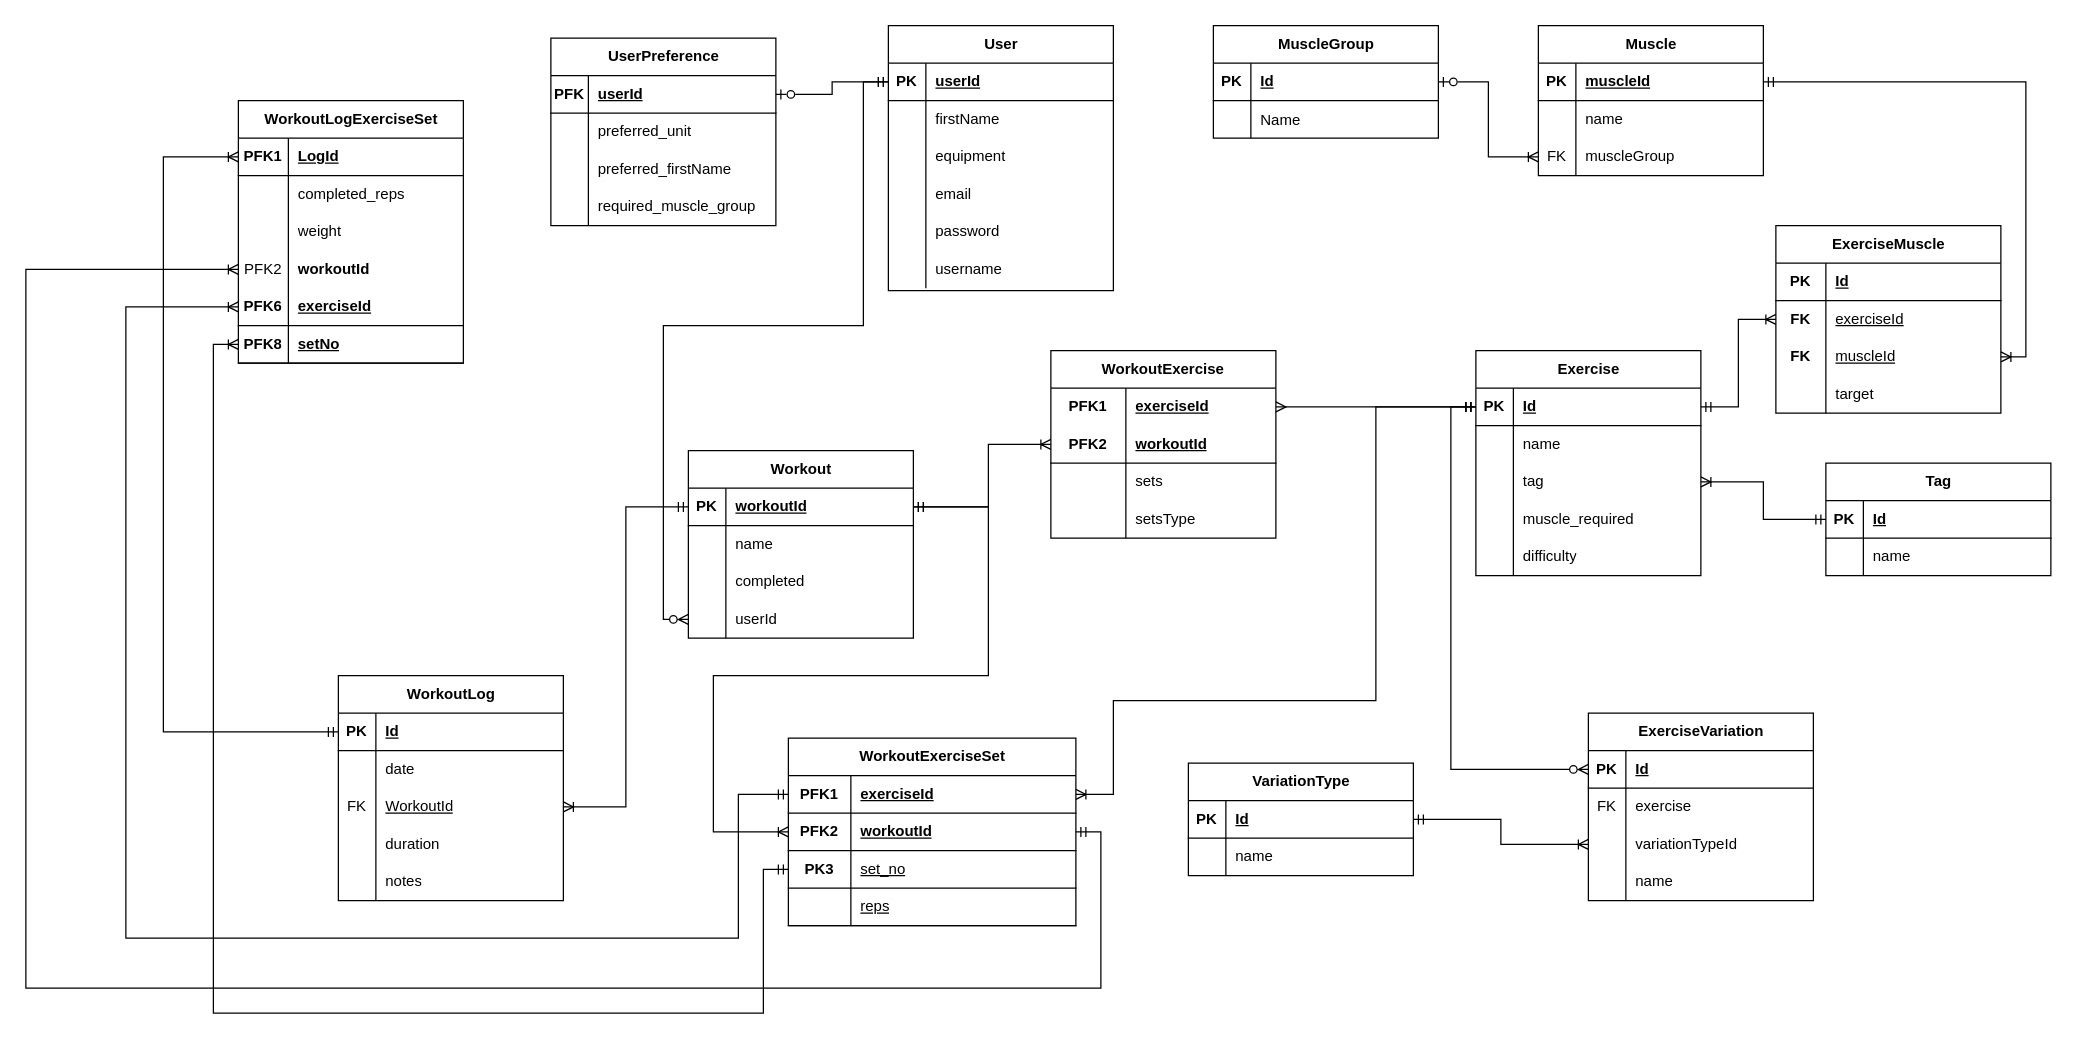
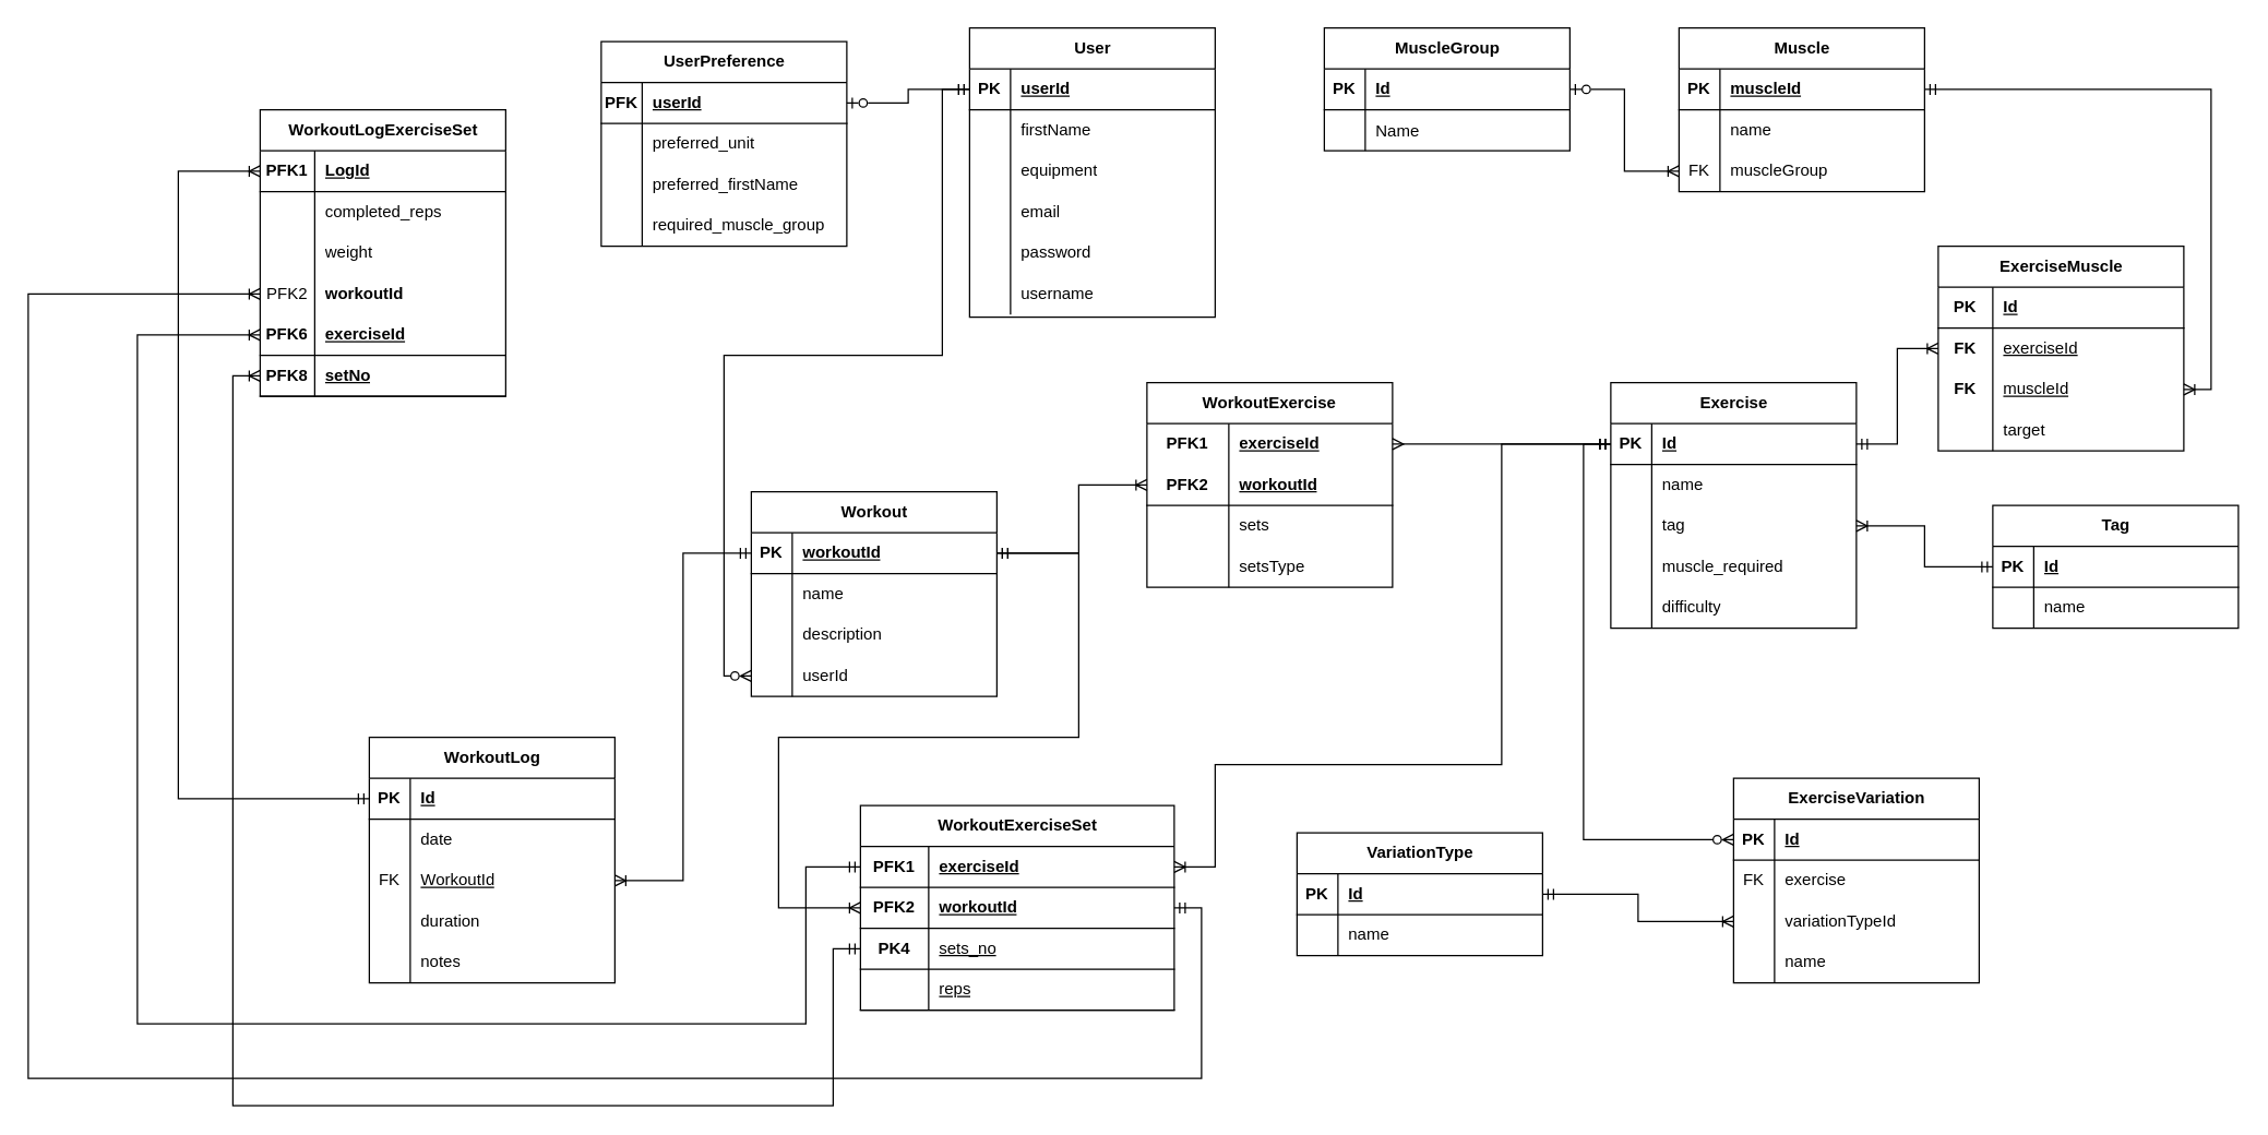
- <mxCell id="79" value="completed" style="shape=partialRectangle;connectable=0;fillColor=none;top=0;left=0;bottom=0;right=0;align=left;spacingLeft=6;overflow=hidden;whiteSpace=wrap;html=1;" parent="77" vertex="1"><mxGeometry x="30" width="150" height="30" as="geometry"><mxRectangle width="150" height="30" as="alternateBounds" /></mxGeometry></mxCell>
+ <mxCell id="79" value="description" style="shape=partialRectangle;connectable=0;fillColor=none;top=0;left=0;bottom=0;right=0;align=left;spacingLeft=6;overflow=hidden;whiteSpace=wrap;html=1;" parent="77" vertex="1"><mxGeometry x="30" width="150" height="30" as="geometry"><mxRectangle width="150" height="30" as="alternateBounds" /></mxGeometry></mxCell>
- <mxCell id="151" value="PK3" style="shape=partialRectangle;connectable=0;fillColor=none;top=0;left=0;bottom=0;right=0;fontStyle=1;overflow=hidden;whiteSpace=wrap;html=1;" vertex="1" parent="150"><mxGeometry width="50" height="30" as="geometry"><mxRectangle width="50" height="30" as="alternateBounds" /></mxGeometry></mxCell>
+ <mxCell id="151" value="PK4" style="shape=partialRectangle;connectable=0;fillColor=none;top=0;left=0;bottom=0;right=0;fontStyle=1;overflow=hidden;whiteSpace=wrap;html=1;" vertex="1" parent="150"><mxGeometry width="50" height="30" as="geometry"><mxRectangle width="50" height="30" as="alternateBounds" /></mxGeometry></mxCell>
- <mxCell id="152" value="set_no" style="shape=partialRectangle;connectable=0;fillColor=none;top=0;left=0;bottom=0;right=0;align=left;spacingLeft=6;fontStyle=4;overflow=hidden;whiteSpace=wrap;html=1;" vertex="1" parent="150"><mxGeometry x="50" width="180" height="30" as="geometry"><mxRectangle width="180" height="30" as="alternateBounds" /></mxGeometry></mxCell>
+ <mxCell id="152" value="sets_no" style="shape=partialRectangle;connectable=0;fillColor=none;top=0;left=0;bottom=0;right=0;align=left;spacingLeft=6;fontStyle=4;overflow=hidden;whiteSpace=wrap;html=1;" vertex="1" parent="150"><mxGeometry x="50" width="180" height="30" as="geometry"><mxRectangle width="180" height="30" as="alternateBounds" /></mxGeometry></mxCell>
